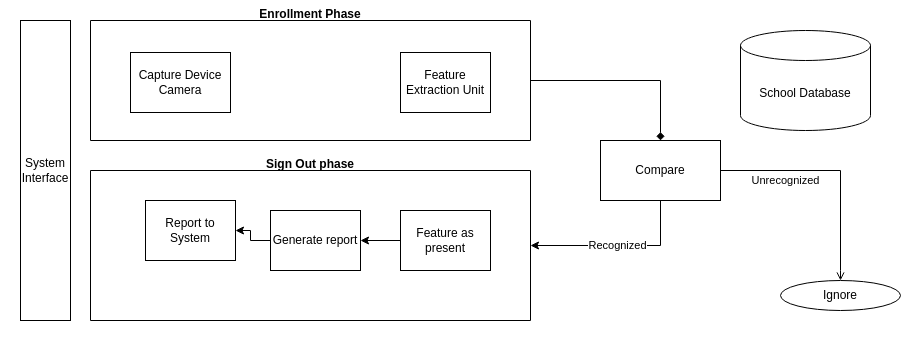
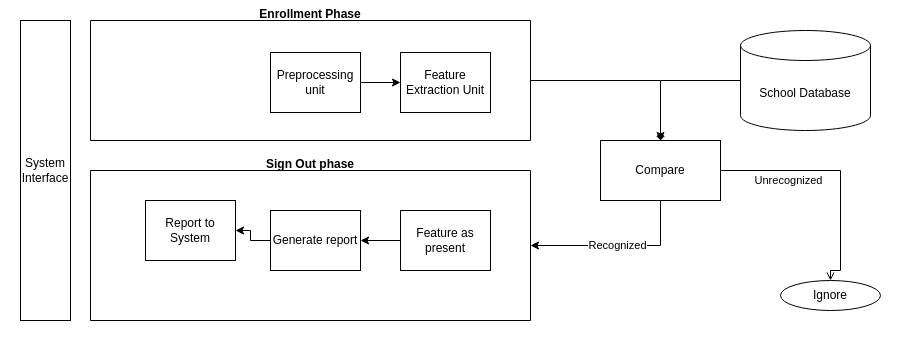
+ <mxCell id="15" style="edgeStyle=orthogonalEdgeStyle;rounded=0;orthogonalLoop=1;jettySize=auto;html=1;exitX=0;exitY=0.5;exitDx=0;exitDy=0;exitPerimeter=0;entryX=0.5;entryY=0;entryDx=0;entryDy=0;" edge="1" parent="1" source="16" target="20"><mxGeometry relative="1" as="geometry" /></mxCell>
- <mxCell id="4" value="Capture Device&lt;br&gt;Camera" style="rounded=0;whiteSpace=wrap;html=1;" vertex="1" parent="3"><mxGeometry x="40" y="32" width="100" height="60" as="geometry" /></mxCell>
+ <mxCell id="6" value="Preprocessing unit" style="rounded=0;whiteSpace=wrap;html=1;" vertex="1" parent="3"><mxGeometry x="180" y="32" width="90" height="60" as="geometry" /></mxCell>
+ <mxCell id="5" style="edgeStyle=orthogonalEdgeStyle;rounded=0;orthogonalLoop=1;jettySize=auto;html=1;entryX=0;entryY=0.5;entryDx=0;entryDy=0;" edge="1" parent="3" source="6" target="7"><mxGeometry relative="1" as="geometry" /></mxCell>
- <mxCell id="21" value="Ignore" style="ellipse;whiteSpace=wrap;html=1;" vertex="1" parent="1"><mxGeometry x="780" y="280" width="120" height="30" as="geometry" /></mxCell>
+ <mxCell id="21" value="Ignore" style="ellipse;whiteSpace=wrap;html=1;" vertex="1" parent="1"><mxGeometry x="780" y="280" width="100" height="30" as="geometry" /></mxCell>
